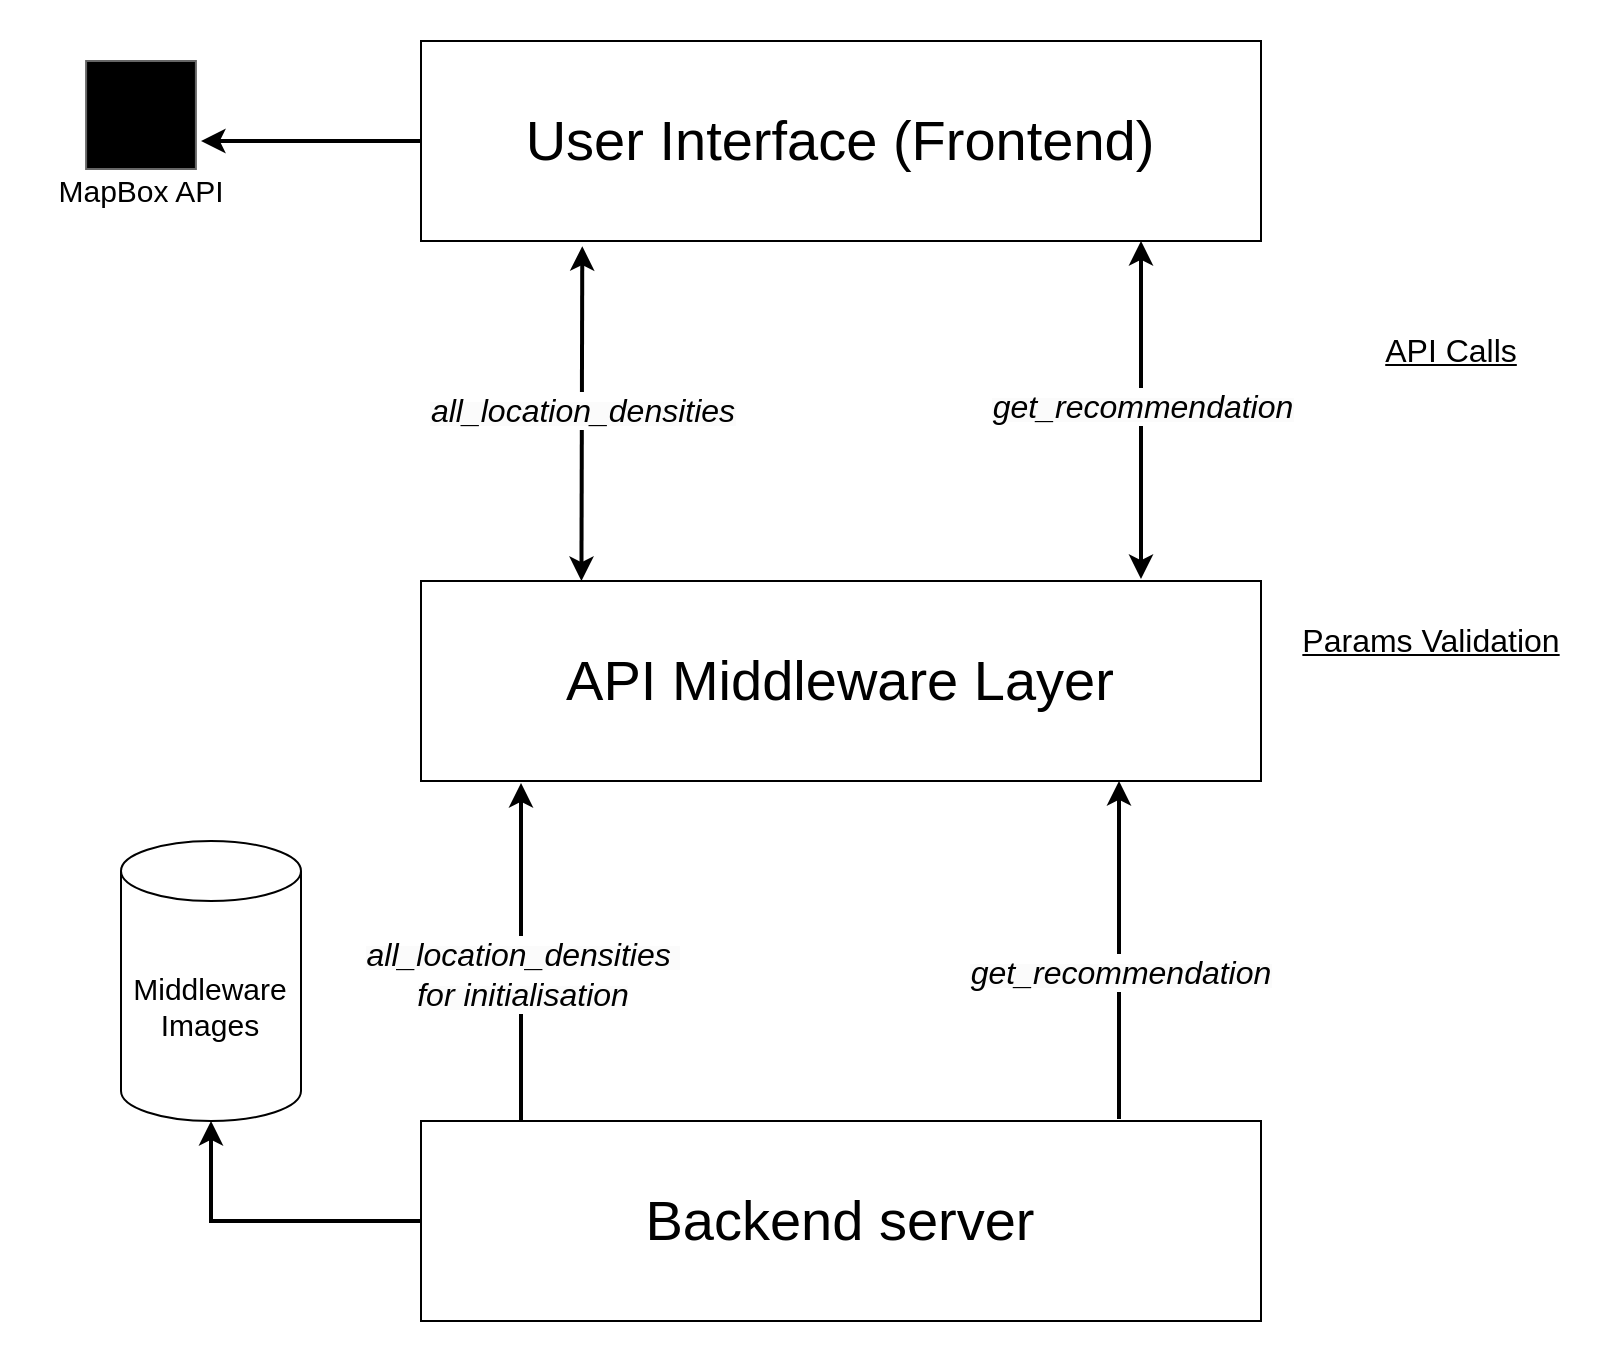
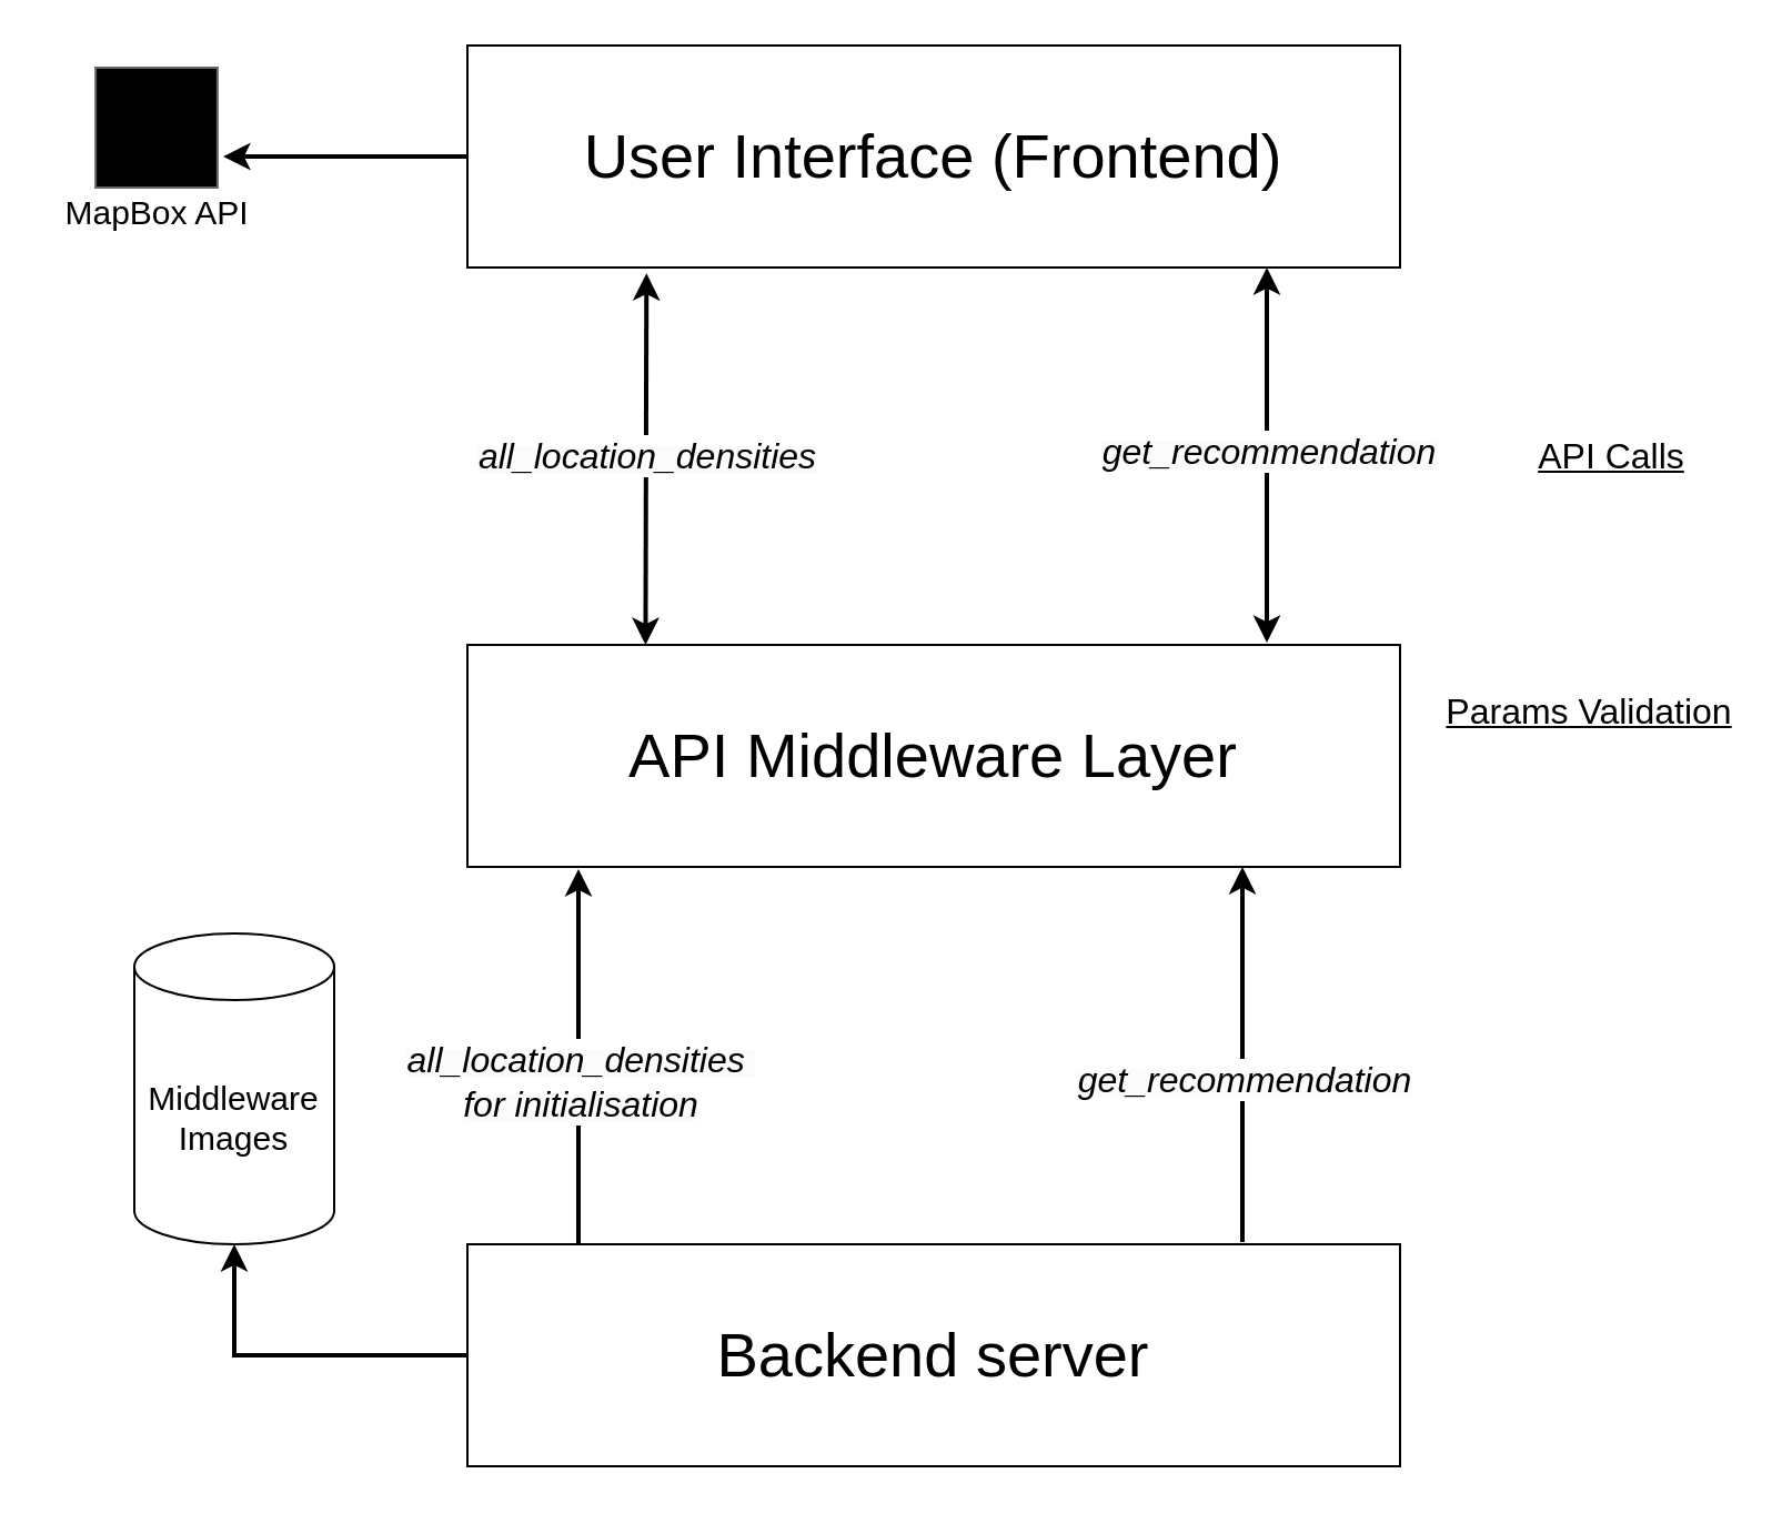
- <mxCell id="19" value="&lt;font style=&quot;font-size: 16px;&quot;&gt;&lt;u style=&quot;&quot;&gt;API Calls&lt;/u&gt;&lt;/font&gt;" style="text;html=1;align=center;verticalAlign=middle;resizable=0;points=[];autosize=1;strokeColor=none;fillColor=none;" vertex="1" parent="1"><mxGeometry x="680" y="160" width="90" height="30" as="geometry" /></mxCell>
+ <mxCell id="19" value="&lt;font style=&quot;font-size: 16px;&quot;&gt;&lt;u style=&quot;&quot;&gt;API Calls&lt;/u&gt;&lt;/font&gt;" style="text;html=1;align=center;verticalAlign=middle;resizable=0;points=[];autosize=1;strokeColor=none;fillColor=none;" vertex="1" parent="1"><mxGeometry x="680" y="190" width="90" height="30" as="geometry" /></mxCell>
